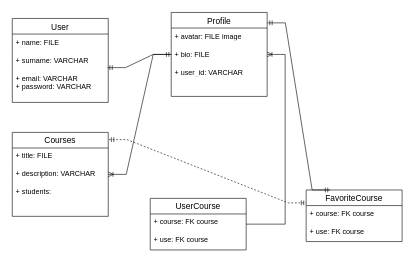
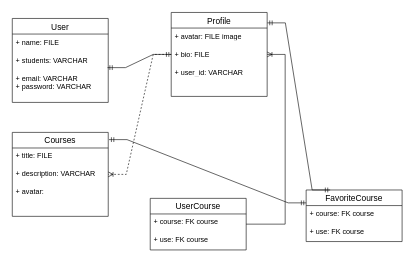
- <mxCell id="4" value="+ surname: VARCHAR" style="text;strokeColor=none;fillColor=none;spacingLeft=4;spacingRight=4;overflow=hidden;rotatable=0;points=[[0,0.5],[1,0.5]];portConstraint=eastwest;fontSize=12;whiteSpace=wrap;html=1;" vertex="1" parent="2"><mxGeometry y="56" width="160" height="30" as="geometry" /></mxCell>
+ <mxCell id="4" value="+ students: VARCHAR" style="text;strokeColor=none;fillColor=none;spacingLeft=4;spacingRight=4;overflow=hidden;rotatable=0;points=[[0,0.5],[1,0.5]];portConstraint=eastwest;fontSize=12;whiteSpace=wrap;html=1;" vertex="1" parent="2"><mxGeometry y="56" width="160" height="30" as="geometry" /></mxCell>
- <mxCell id="15" value="" style="edgeStyle=entityRelationEdgeStyle;fontSize=12;html=1;endArrow=ERoneToMany;rounded=0;" edge="1" parent="1" source="6" target="11"><mxGeometry width="100" height="100" relative="1" as="geometry"><mxPoint x="300" y="230" as="sourcePoint" /><mxPoint x="260" y="300" as="targetPoint" /></mxGeometry></mxCell>
+ <mxCell id="15" value="" style="edgeStyle=entityRelationEdgeStyle;fontSize=12;html=1;endArrow=ERoneToMany;rounded=0;dashed=1;" edge="1" parent="1" source="6" target="11"><mxGeometry width="100" height="100" relative="1" as="geometry"><mxPoint x="300" y="230" as="sourcePoint" /><mxPoint x="260" y="300" as="targetPoint" /></mxGeometry></mxCell>
- <mxCell id="24" value="" style="edgeStyle=entityRelationEdgeStyle;fontSize=12;html=1;endArrow=ERmandOne;startArrow=ERmandOne;rounded=0;exitX=1.008;exitY=0.086;exitDx=0;exitDy=0;exitPerimeter=0;entryX=0;entryY=0.25;entryDx=0;entryDy=0;dashed=1;" edge="1" parent="1" source="11" target="20"><mxGeometry width="100" height="100" relative="1" as="geometry"><mxPoint x="300" y="290" as="sourcePoint" /><mxPoint x="400" y="190" as="targetPoint" /></mxGeometry></mxCell>
+ <mxCell id="24" value="" style="edgeStyle=entityRelationEdgeStyle;fontSize=12;html=1;endArrow=ERmandOne;startArrow=ERmandOne;rounded=0;exitX=1.008;exitY=0.086;exitDx=0;exitDy=0;exitPerimeter=0;entryX=0;entryY=0.25;entryDx=0;entryDy=0;" edge="1" parent="1" source="11" target="20"><mxGeometry width="100" height="100" relative="1" as="geometry"><mxPoint x="300" y="290" as="sourcePoint" /><mxPoint x="400" y="190" as="targetPoint" /></mxGeometry></mxCell>
- <mxCell id="14" value="+ students:&amp;nbsp;" style="text;strokeColor=none;fillColor=none;spacingLeft=4;spacingRight=4;overflow=hidden;rotatable=0;points=[[0,0.5],[1,0.5]];portConstraint=eastwest;fontSize=12;whiteSpace=wrap;html=1;" vertex="1" parent="11"><mxGeometry y="86" width="160" height="54" as="geometry" /></mxCell>
+ <mxCell id="14" value="+ avatar:&amp;nbsp;" style="text;strokeColor=none;fillColor=none;spacingLeft=4;spacingRight=4;overflow=hidden;rotatable=0;points=[[0,0.5],[1,0.5]];portConstraint=eastwest;fontSize=12;whiteSpace=wrap;html=1;" vertex="1" parent="11"><mxGeometry y="86" width="160" height="54" as="geometry" /></mxCell>
